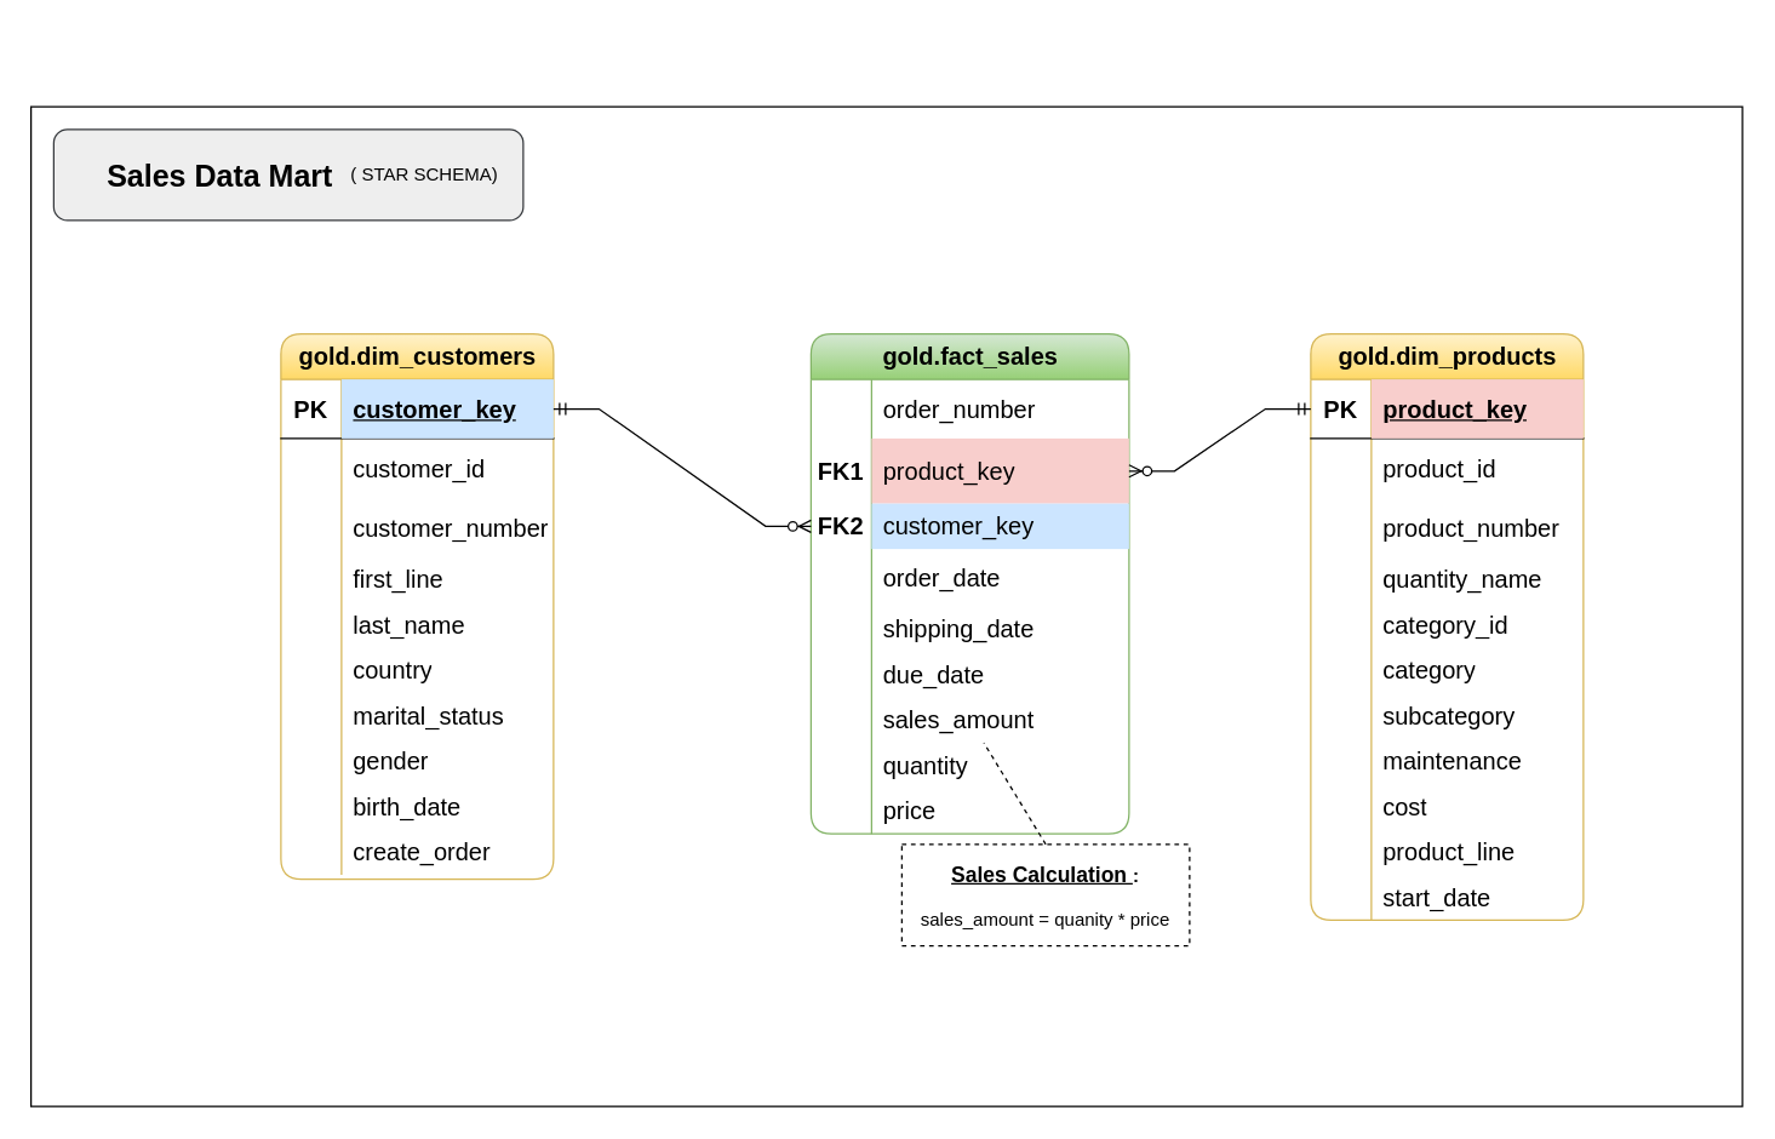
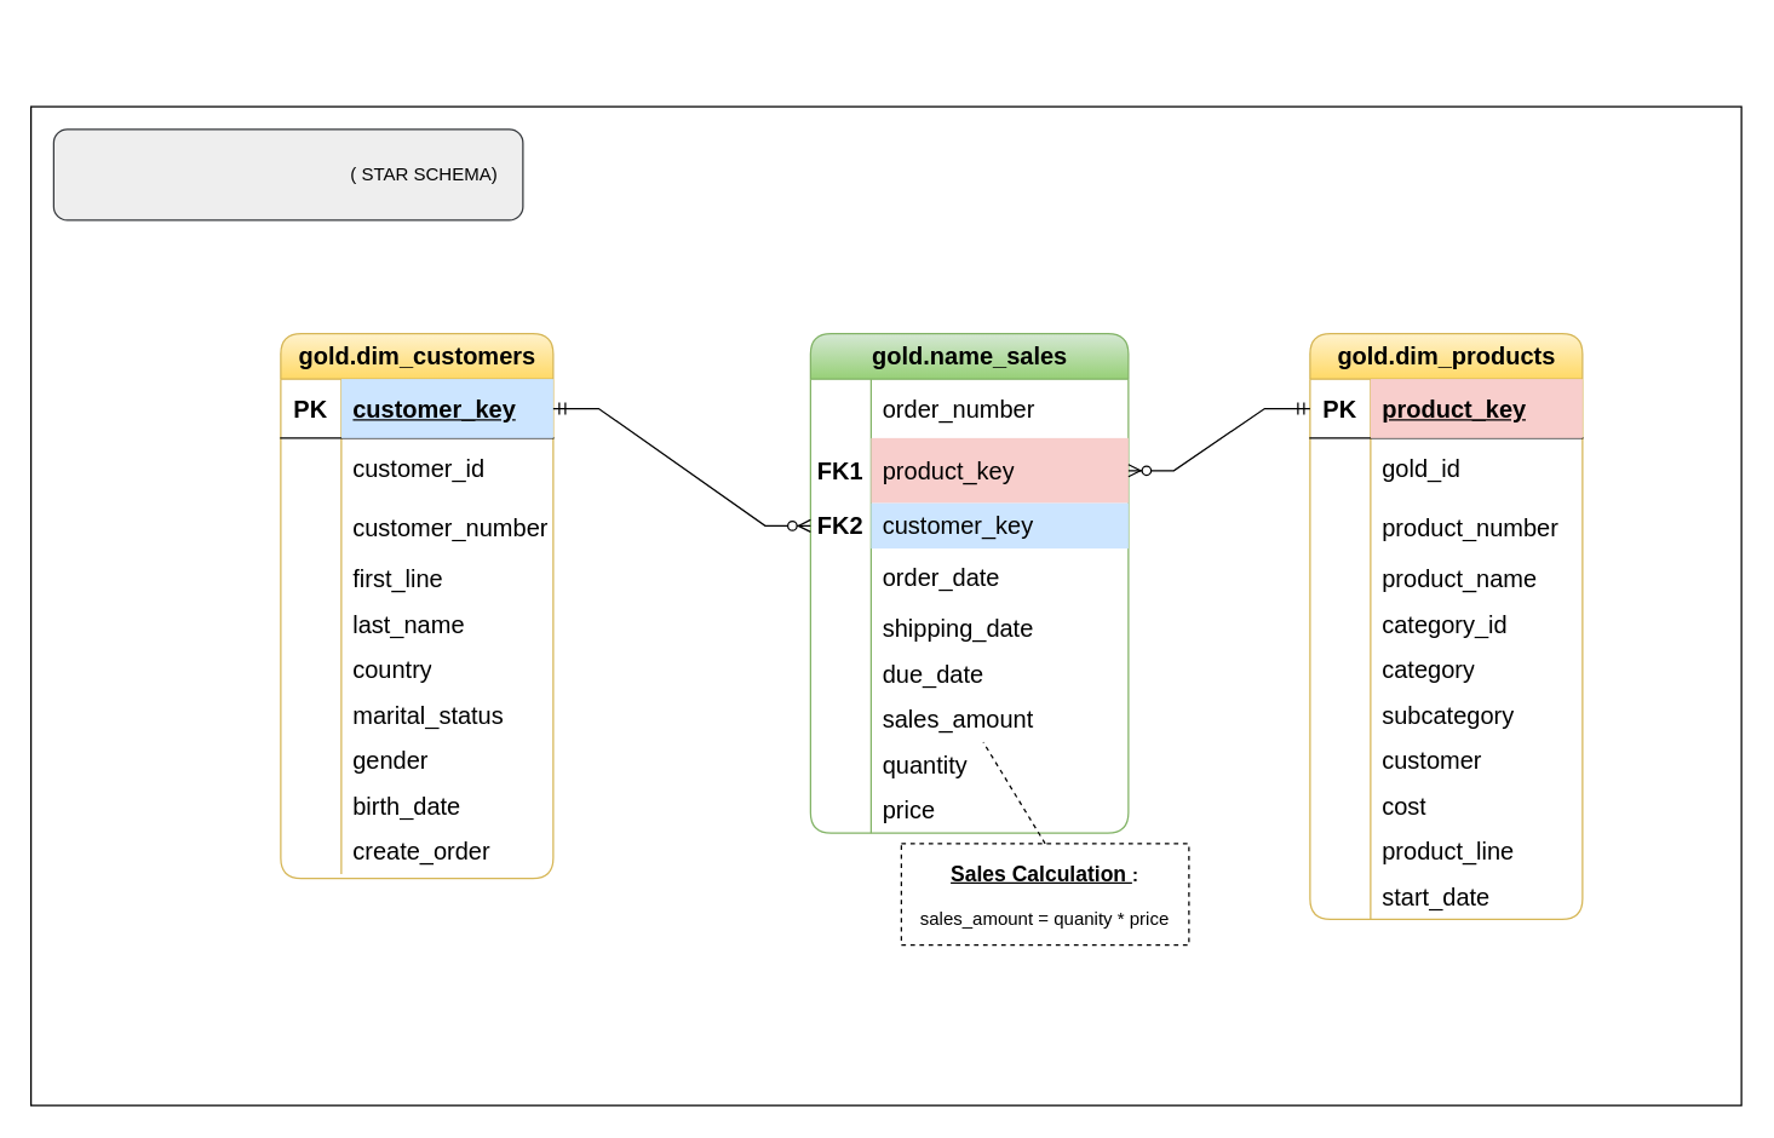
- <mxCell id="99" value="Sales Data Mart" style="text;html=1;align=center;verticalAlign=middle;whiteSpace=wrap;rounded=0;fontSize=20;fontStyle=1" parent="1" vertex="1"><mxGeometry x="65" y="100" width="160" height="30" as="geometry" /></mxCell>
- <mxCell id="69" value="gold.fact_sales" style="shape=table;startSize=30;container=1;collapsible=1;childLayout=tableLayout;fixedRows=1;rowLines=0;fontStyle=1;align=center;resizeLast=1;html=1;fontSize=16;rounded=1;fillColor=#d5e8d4;strokeColor=#82b366;gradientColor=#97d077;" parent="1" vertex="1"><mxGeometry x="535" y="220" width="210" height="330" as="geometry" /></mxCell>
+ <mxCell id="69" value="gold.name_sales" style="shape=table;startSize=30;container=1;collapsible=1;childLayout=tableLayout;fixedRows=1;rowLines=0;fontStyle=1;align=center;resizeLast=1;html=1;fontSize=16;rounded=1;fillColor=#d5e8d4;strokeColor=#82b366;gradientColor=#97d077;" parent="1" vertex="1"><mxGeometry x="535" y="220" width="210" height="330" as="geometry" /></mxCell>
- <mxCell id="41" value="product_id" style="shape=partialRectangle;connectable=0;fillColor=none;top=0;left=0;bottom=0;right=0;align=left;spacingLeft=6;overflow=hidden;whiteSpace=wrap;html=1;fontSize=16;" parent="39" vertex="1"><mxGeometry x="40" width="140" height="39" as="geometry"><mxRectangle width="140" height="39" as="alternateBounds" /></mxGeometry></mxCell>
+ <mxCell id="41" value="gold_id" style="shape=partialRectangle;connectable=0;fillColor=none;top=0;left=0;bottom=0;right=0;align=left;spacingLeft=6;overflow=hidden;whiteSpace=wrap;html=1;fontSize=16;" parent="39" vertex="1"><mxGeometry x="40" width="140" height="39" as="geometry"><mxRectangle width="140" height="39" as="alternateBounds" /></mxGeometry></mxCell>
- <mxCell id="47" value="quantity_name" style="shape=partialRectangle;connectable=0;fillColor=none;top=0;left=0;bottom=0;right=0;align=left;spacingLeft=6;overflow=hidden;whiteSpace=wrap;html=1;fontSize=16;" parent="45" vertex="1"><mxGeometry x="40" width="140" height="30" as="geometry"><mxRectangle width="140" height="30" as="alternateBounds" /></mxGeometry></mxCell>
+ <mxCell id="47" value="product_name" style="shape=partialRectangle;connectable=0;fillColor=none;top=0;left=0;bottom=0;right=0;align=left;spacingLeft=6;overflow=hidden;whiteSpace=wrap;html=1;fontSize=16;" parent="45" vertex="1"><mxGeometry x="40" width="140" height="30" as="geometry"><mxRectangle width="140" height="30" as="alternateBounds" /></mxGeometry></mxCell>
- <mxCell id="59" value="maintenance" style="shape=partialRectangle;connectable=0;fillColor=none;top=0;left=0;bottom=0;right=0;align=left;spacingLeft=6;overflow=hidden;whiteSpace=wrap;html=1;fontSize=16;" parent="57" vertex="1"><mxGeometry x="40" width="140" height="30" as="geometry"><mxRectangle width="140" height="30" as="alternateBounds" /></mxGeometry></mxCell>
+ <mxCell id="59" value="customer" style="shape=partialRectangle;connectable=0;fillColor=none;top=0;left=0;bottom=0;right=0;align=left;spacingLeft=6;overflow=hidden;whiteSpace=wrap;html=1;fontSize=16;" parent="57" vertex="1"><mxGeometry x="40" width="140" height="30" as="geometry"><mxRectangle width="140" height="30" as="alternateBounds" /></mxGeometry></mxCell>
